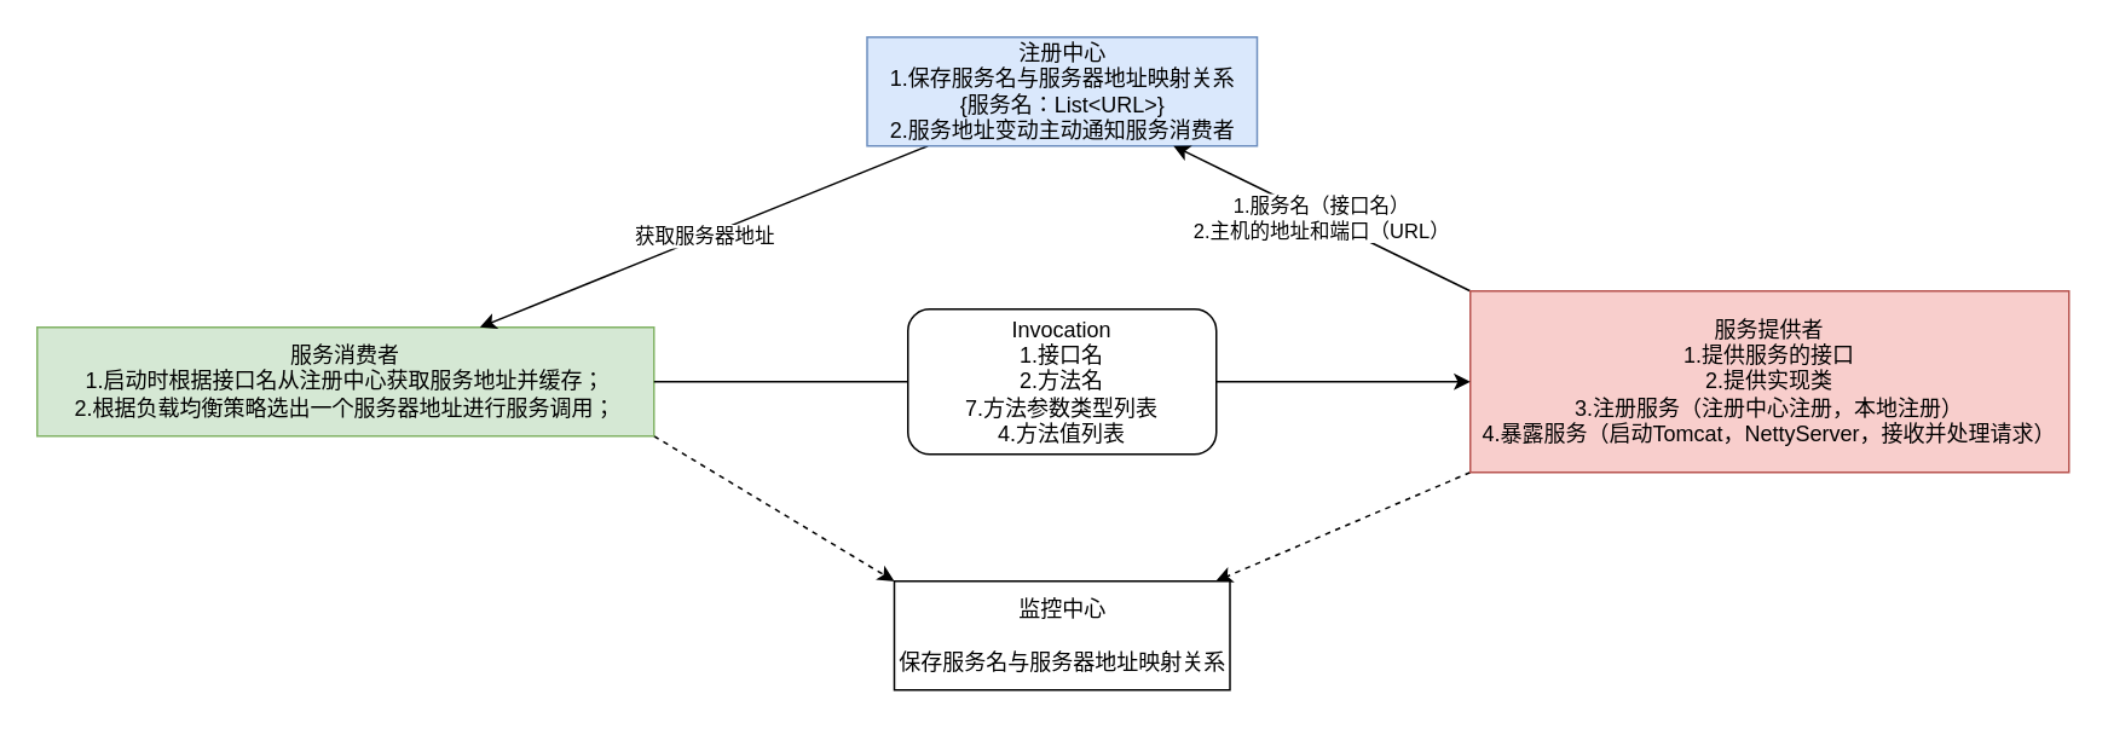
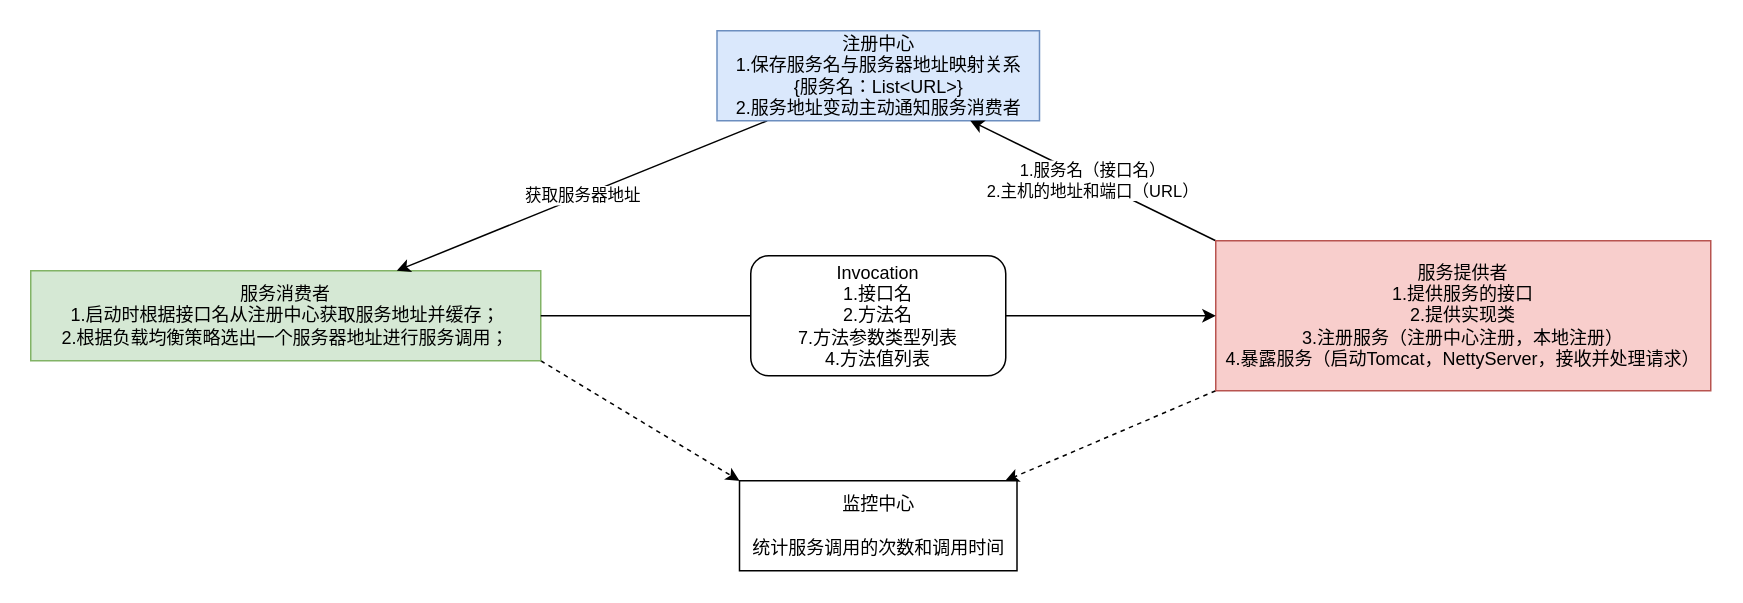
- <mxCell id="9" value="监控中心&lt;br&gt;&lt;br&gt;保存服务名与服务器地址映射关系" style="rounded=0;whiteSpace=wrap;html=1;" vertex="1" parent="1"><mxGeometry x="492.5" y="320" width="185" height="60" as="geometry" /></mxCell>
+ <mxCell id="9" value="监控中心&lt;br&gt;&lt;br&gt;统计服务调用的次数和调用时间" style="rounded=0;whiteSpace=wrap;html=1;" vertex="1" parent="1"><mxGeometry x="492.5" y="320" width="185" height="60" as="geometry" /></mxCell>
